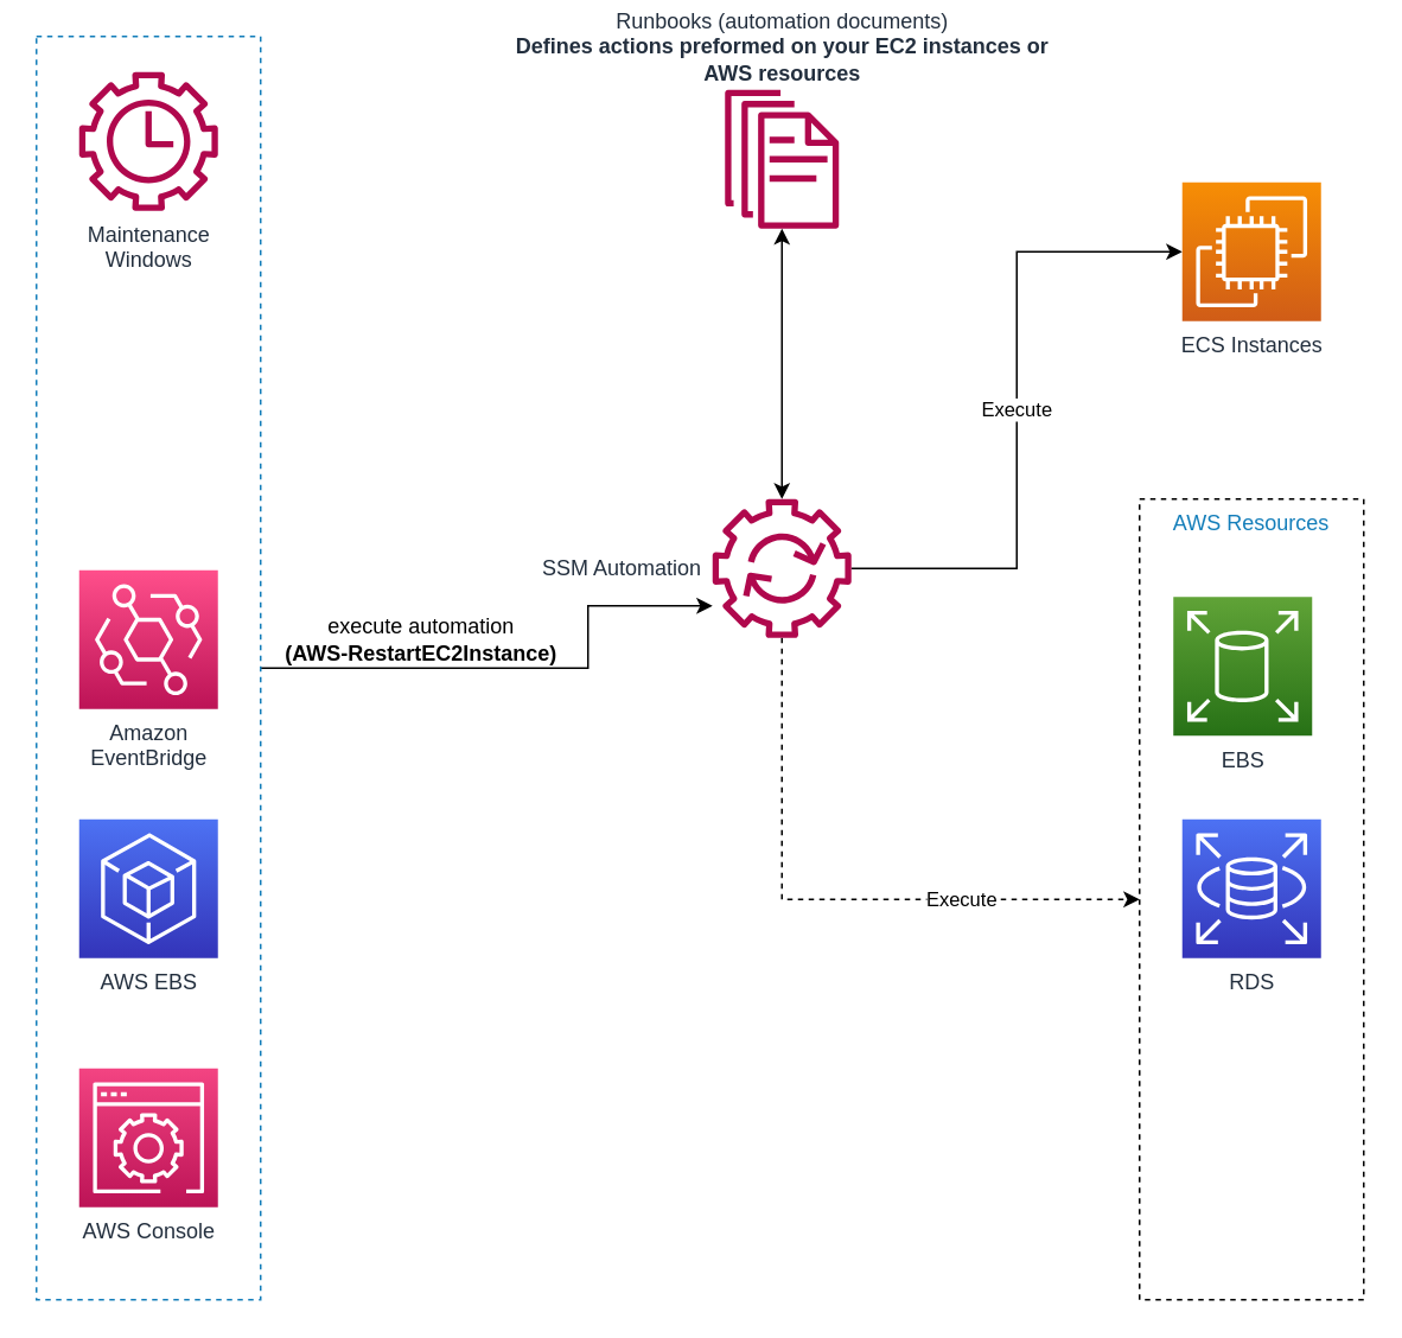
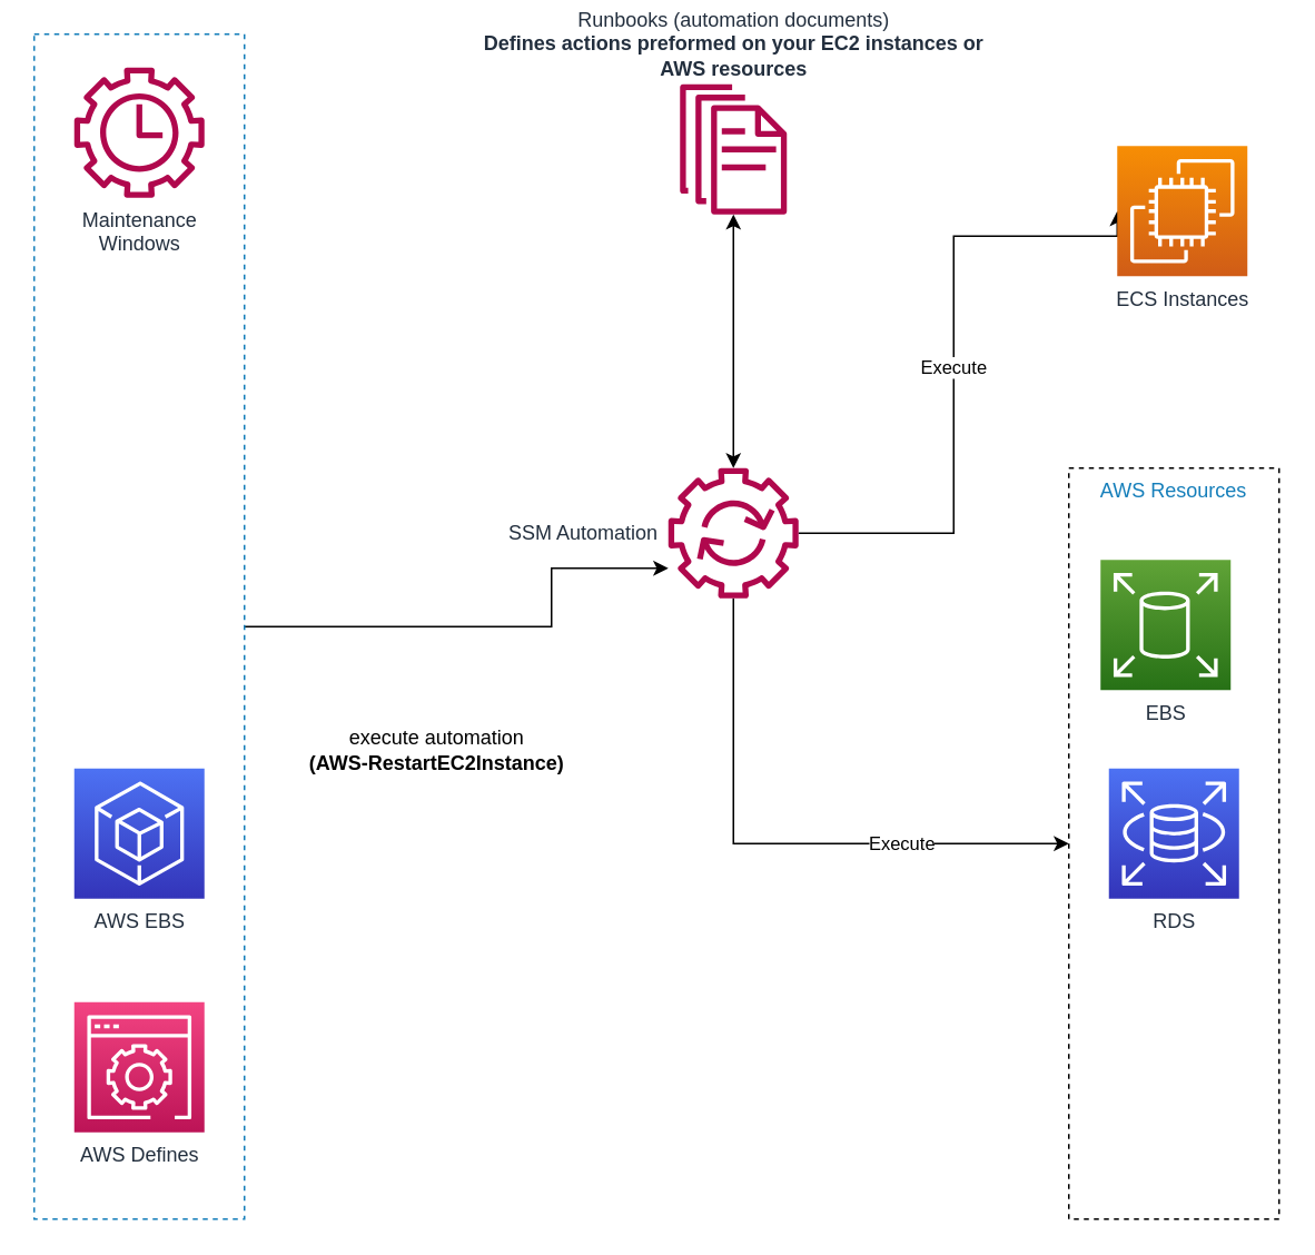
- <mxCell id="12" value="ECS Instances" style="sketch=0;points=[[0,0,0],[0.25,0,0],[0.5,0,0],[0.75,0,0],[1,0,0],[0,1,0],[0.25,1,0],[0.5,1,0],[0.75,1,0],[1,1,0],[0,0.25,0],[0,0.5,0],[0,0.75,0],[1,0.25,0],[1,0.5,0],[1,0.75,0]];outlineConnect=0;fontColor=#232F3E;gradientColor=#F78E04;gradientDirection=north;fillColor=#D05C17;strokeColor=#ffffff;dashed=0;verticalLabelPosition=bottom;verticalAlign=top;align=center;html=1;fontSize=12;fontStyle=0;aspect=fixed;shape=mxgraph.aws4.resourceIcon;resIcon=mxgraph.aws4.ec2;" vertex="1" parent="1"><mxGeometry x="664" y="102" width="78" height="78" as="geometry" /></mxCell>
+ <mxCell id="12" value="ECS Instances" style="sketch=0;points=[[0,0,0],[0.25,0,0],[0.5,0,0],[0.75,0,0],[1,0,0],[0,1,0],[0.25,1,0],[0.5,1,0],[0.75,1,0],[1,1,0],[0,0.25,0],[0,0.5,0],[0,0.75,0],[1,0.25,0],[1,0.5,0],[1,0.75,0]];outlineConnect=0;fontColor=#232F3E;gradientColor=#F78E04;gradientDirection=north;fillColor=#D05C17;strokeColor=#ffffff;dashed=0;verticalLabelPosition=bottom;verticalAlign=top;align=center;html=1;fontSize=12;fontStyle=0;aspect=fixed;shape=mxgraph.aws4.resourceIcon;resIcon=mxgraph.aws4.ec2;" vertex="1" parent="1"><mxGeometry x="669" y="87" width="78" height="78" as="geometry" /></mxCell>
- <mxCell id="7" value="Amazon&lt;br&gt;EventBridge" style="sketch=0;points=[[0,0,0],[0.25,0,0],[0.5,0,0],[0.75,0,0],[1,0,0],[0,1,0],[0.25,1,0],[0.5,1,0],[0.75,1,0],[1,1,0],[0,0.25,0],[0,0.5,0],[0,0.75,0],[1,0.25,0],[1,0.5,0],[1,0.75,0]];outlineConnect=0;fontColor=#232F3E;gradientColor=#FF4F8B;gradientDirection=north;fillColor=#BC1356;strokeColor=#ffffff;dashed=0;verticalLabelPosition=bottom;verticalAlign=top;align=center;html=1;fontSize=12;fontStyle=0;aspect=fixed;shape=mxgraph.aws4.resourceIcon;resIcon=mxgraph.aws4.eventbridge;" vertex="1" parent="1"><mxGeometry x="44" y="320" width="78" height="78" as="geometry" /></mxCell>
- <mxCell id="17" value="execute automation&lt;br&gt;&lt;b&gt;(AWS-RestartEC2Instance)&lt;/b&gt;" style="text;html=1;align=center;verticalAlign=middle;resizable=0;points=[];autosize=1;strokeColor=none;fillColor=none;" vertex="1" parent="1"><mxGeometry x="146" y="339" width="180" height="40" as="geometry" /></mxCell>
+ <mxCell id="17" value="execute automation&lt;br&gt;&lt;b&gt;(AWS-RestartEC2Instance)&lt;/b&gt;" style="text;html=1;align=center;verticalAlign=middle;resizable=0;points=[];autosize=1;strokeColor=none;fillColor=none;" vertex="1" parent="1"><mxGeometry x="171" y="429" width="180" height="40" as="geometry" /></mxCell>
- <mxCell id="10" value="Execute" style="edgeStyle=orthogonalEdgeStyle;rounded=0;orthogonalLoop=1;jettySize=auto;html=1;entryX=0;entryY=0.5;entryDx=0;entryDy=0;dashed=1;" edge="1" parent="1" source="11" target="2"><mxGeometry x="0.425" relative="1" as="geometry"><Array as="points"><mxPoint x="439" y="505" /></Array><mxPoint as="offset" /></mxGeometry></mxCell>
+ <mxCell id="10" value="Execute" style="edgeStyle=orthogonalEdgeStyle;rounded=0;orthogonalLoop=1;jettySize=auto;html=1;entryX=0;entryY=0.5;entryDx=0;entryDy=0;" edge="1" parent="1" source="11" target="2"><mxGeometry x="0.425" relative="1" as="geometry"><Array as="points"><mxPoint x="439" y="505" /></Array><mxPoint as="offset" /></mxGeometry></mxCell>
- <mxCell id="15" value="AWS Console" style="sketch=0;points=[[0,0,0],[0.25,0,0],[0.5,0,0],[0.75,0,0],[1,0,0],[0,1,0],[0.25,1,0],[0.5,1,0],[0.75,1,0],[1,1,0],[0,0.25,0],[0,0.5,0],[0,0.75,0],[1,0.25,0],[1,0.5,0],[1,0.75,0]];points=[[0,0,0],[0.25,0,0],[0.5,0,0],[0.75,0,0],[1,0,0],[0,1,0],[0.25,1,0],[0.5,1,0],[0.75,1,0],[1,1,0],[0,0.25,0],[0,0.5,0],[0,0.75,0],[1,0.25,0],[1,0.5,0],[1,0.75,0]];outlineConnect=0;fontColor=#232F3E;gradientColor=#F34482;gradientDirection=north;fillColor=#BC1356;strokeColor=#ffffff;dashed=0;verticalLabelPosition=bottom;verticalAlign=top;align=center;html=1;fontSize=12;fontStyle=0;aspect=fixed;shape=mxgraph.aws4.resourceIcon;resIcon=mxgraph.aws4.management_console;" vertex="1" parent="1"><mxGeometry x="44" y="600" width="78" height="78" as="geometry" /></mxCell>
+ <mxCell id="15" value="AWS Defines" style="sketch=0;points=[[0,0,0],[0.25,0,0],[0.5,0,0],[0.75,0,0],[1,0,0],[0,1,0],[0.25,1,0],[0.5,1,0],[0.75,1,0],[1,1,0],[0,0.25,0],[0,0.5,0],[0,0.75,0],[1,0.25,0],[1,0.5,0],[1,0.75,0]];points=[[0,0,0],[0.25,0,0],[0.5,0,0],[0.75,0,0],[1,0,0],[0,1,0],[0.25,1,0],[0.5,1,0],[0.75,1,0],[1,1,0],[0,0.25,0],[0,0.5,0],[0,0.75,0],[1,0.25,0],[1,0.5,0],[1,0.75,0]];outlineConnect=0;fontColor=#232F3E;gradientColor=#F34482;gradientDirection=north;fillColor=#BC1356;strokeColor=#ffffff;dashed=0;verticalLabelPosition=bottom;verticalAlign=top;align=center;html=1;fontSize=12;fontStyle=0;aspect=fixed;shape=mxgraph.aws4.resourceIcon;resIcon=mxgraph.aws4.management_console;" vertex="1" parent="1"><mxGeometry x="44" y="600" width="78" height="78" as="geometry" /></mxCell>
